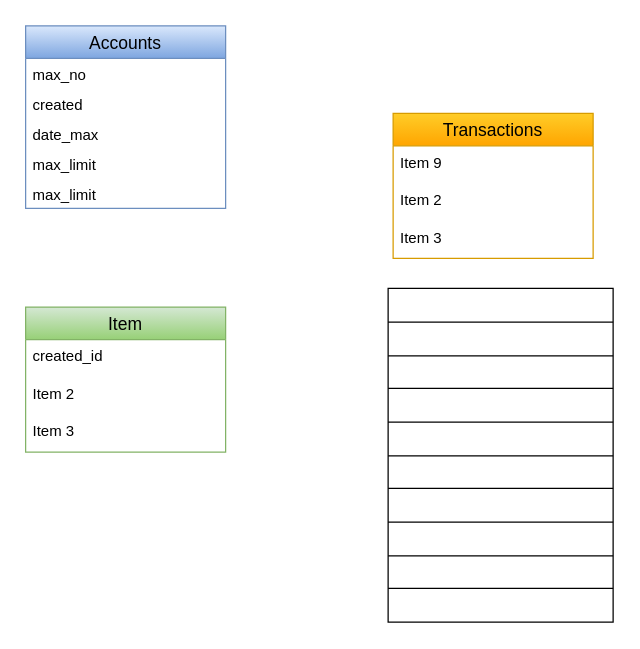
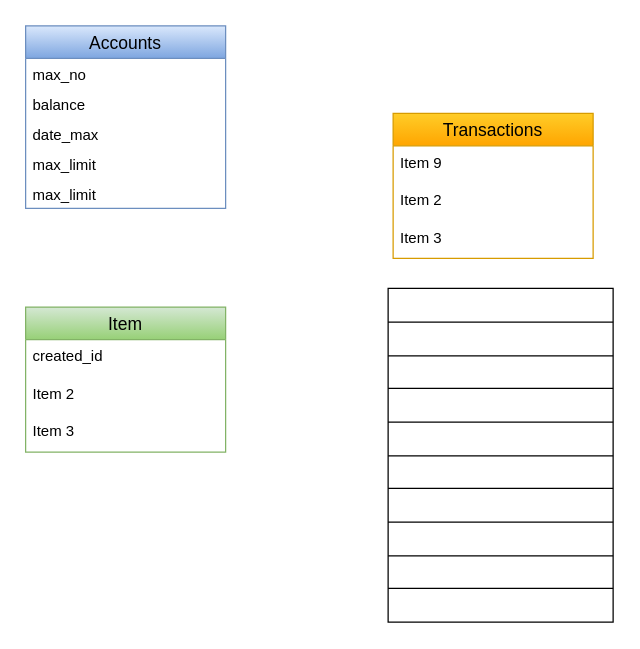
- <mxCell id="8" value="created" style="text;strokeColor=none;fillColor=none;spacingLeft=4;spacingRight=4;overflow=hidden;rotatable=0;points=[[0,0.5],[1,0.5]];portConstraint=eastwest;fontSize=12;" vertex="1" parent="6"><mxGeometry y="50" width="160" height="24" as="geometry" /></mxCell>
+ <mxCell id="8" value="balance" style="text;strokeColor=none;fillColor=none;spacingLeft=4;spacingRight=4;overflow=hidden;rotatable=0;points=[[0,0.5],[1,0.5]];portConstraint=eastwest;fontSize=12;" vertex="1" parent="6"><mxGeometry y="50" width="160" height="24" as="geometry" /></mxCell>
